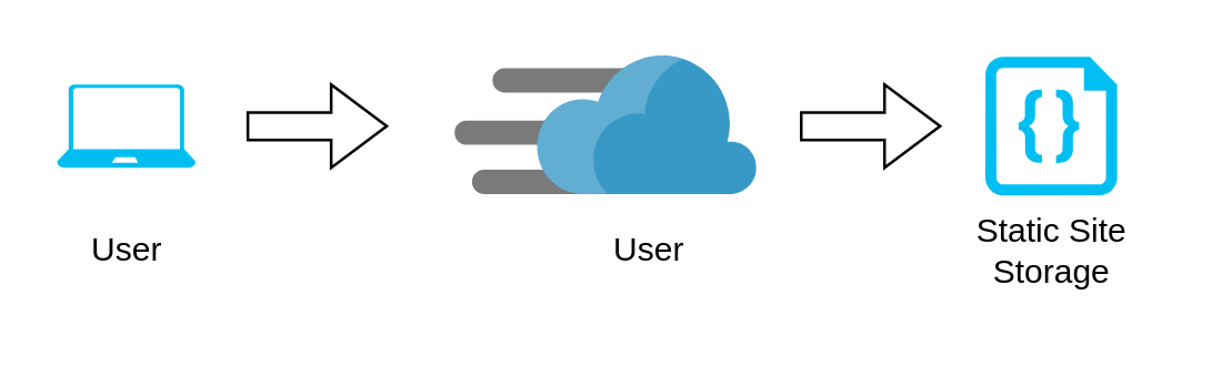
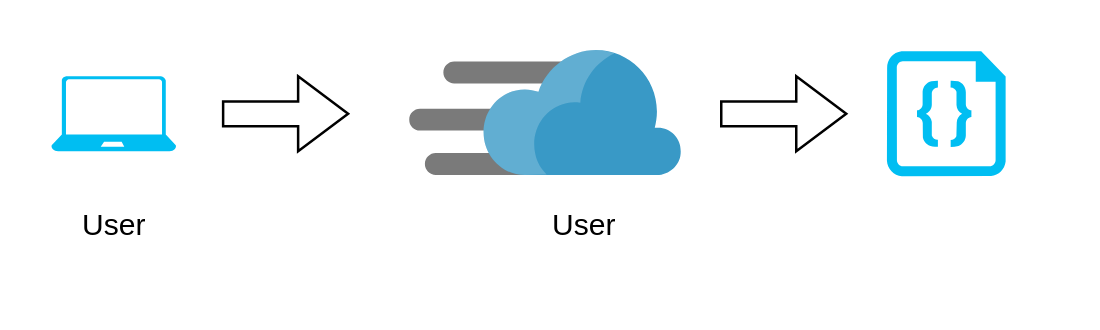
- <mxCell id="5" value="Static Site &lt;br&gt;Storage" style="text;html=1;align=center;verticalAlign=middle;resizable=0;points=[];autosize=1;strokeColor=none;fillColor=none;" parent="1" vertex="1"><mxGeometry x="338" y="70" width="80" height="40" as="geometry" /></mxCell>
